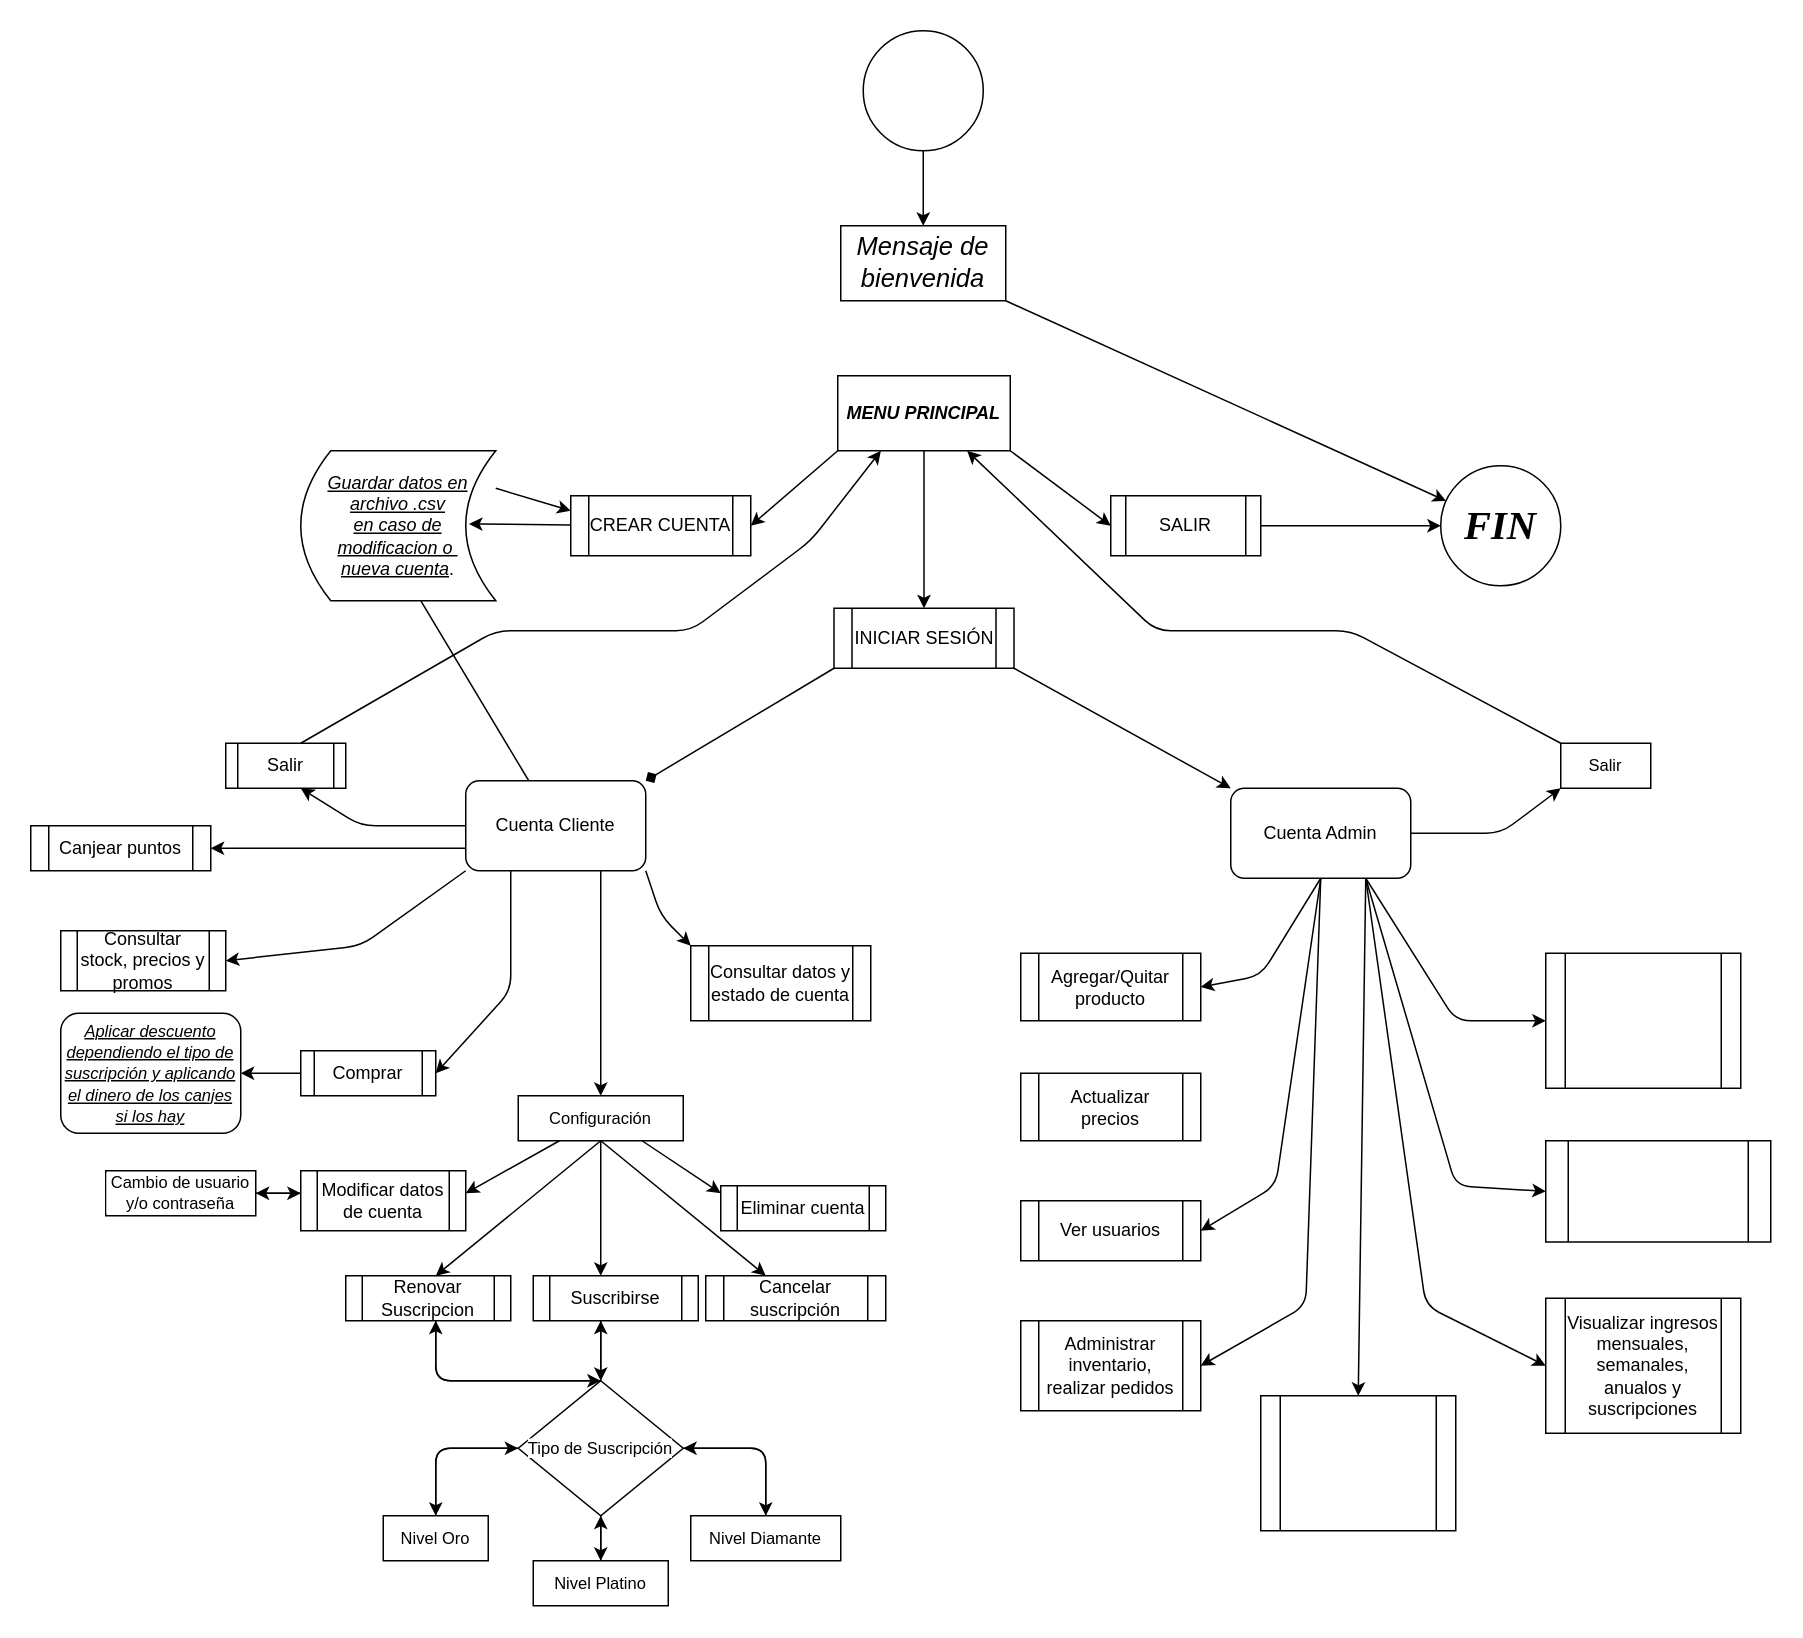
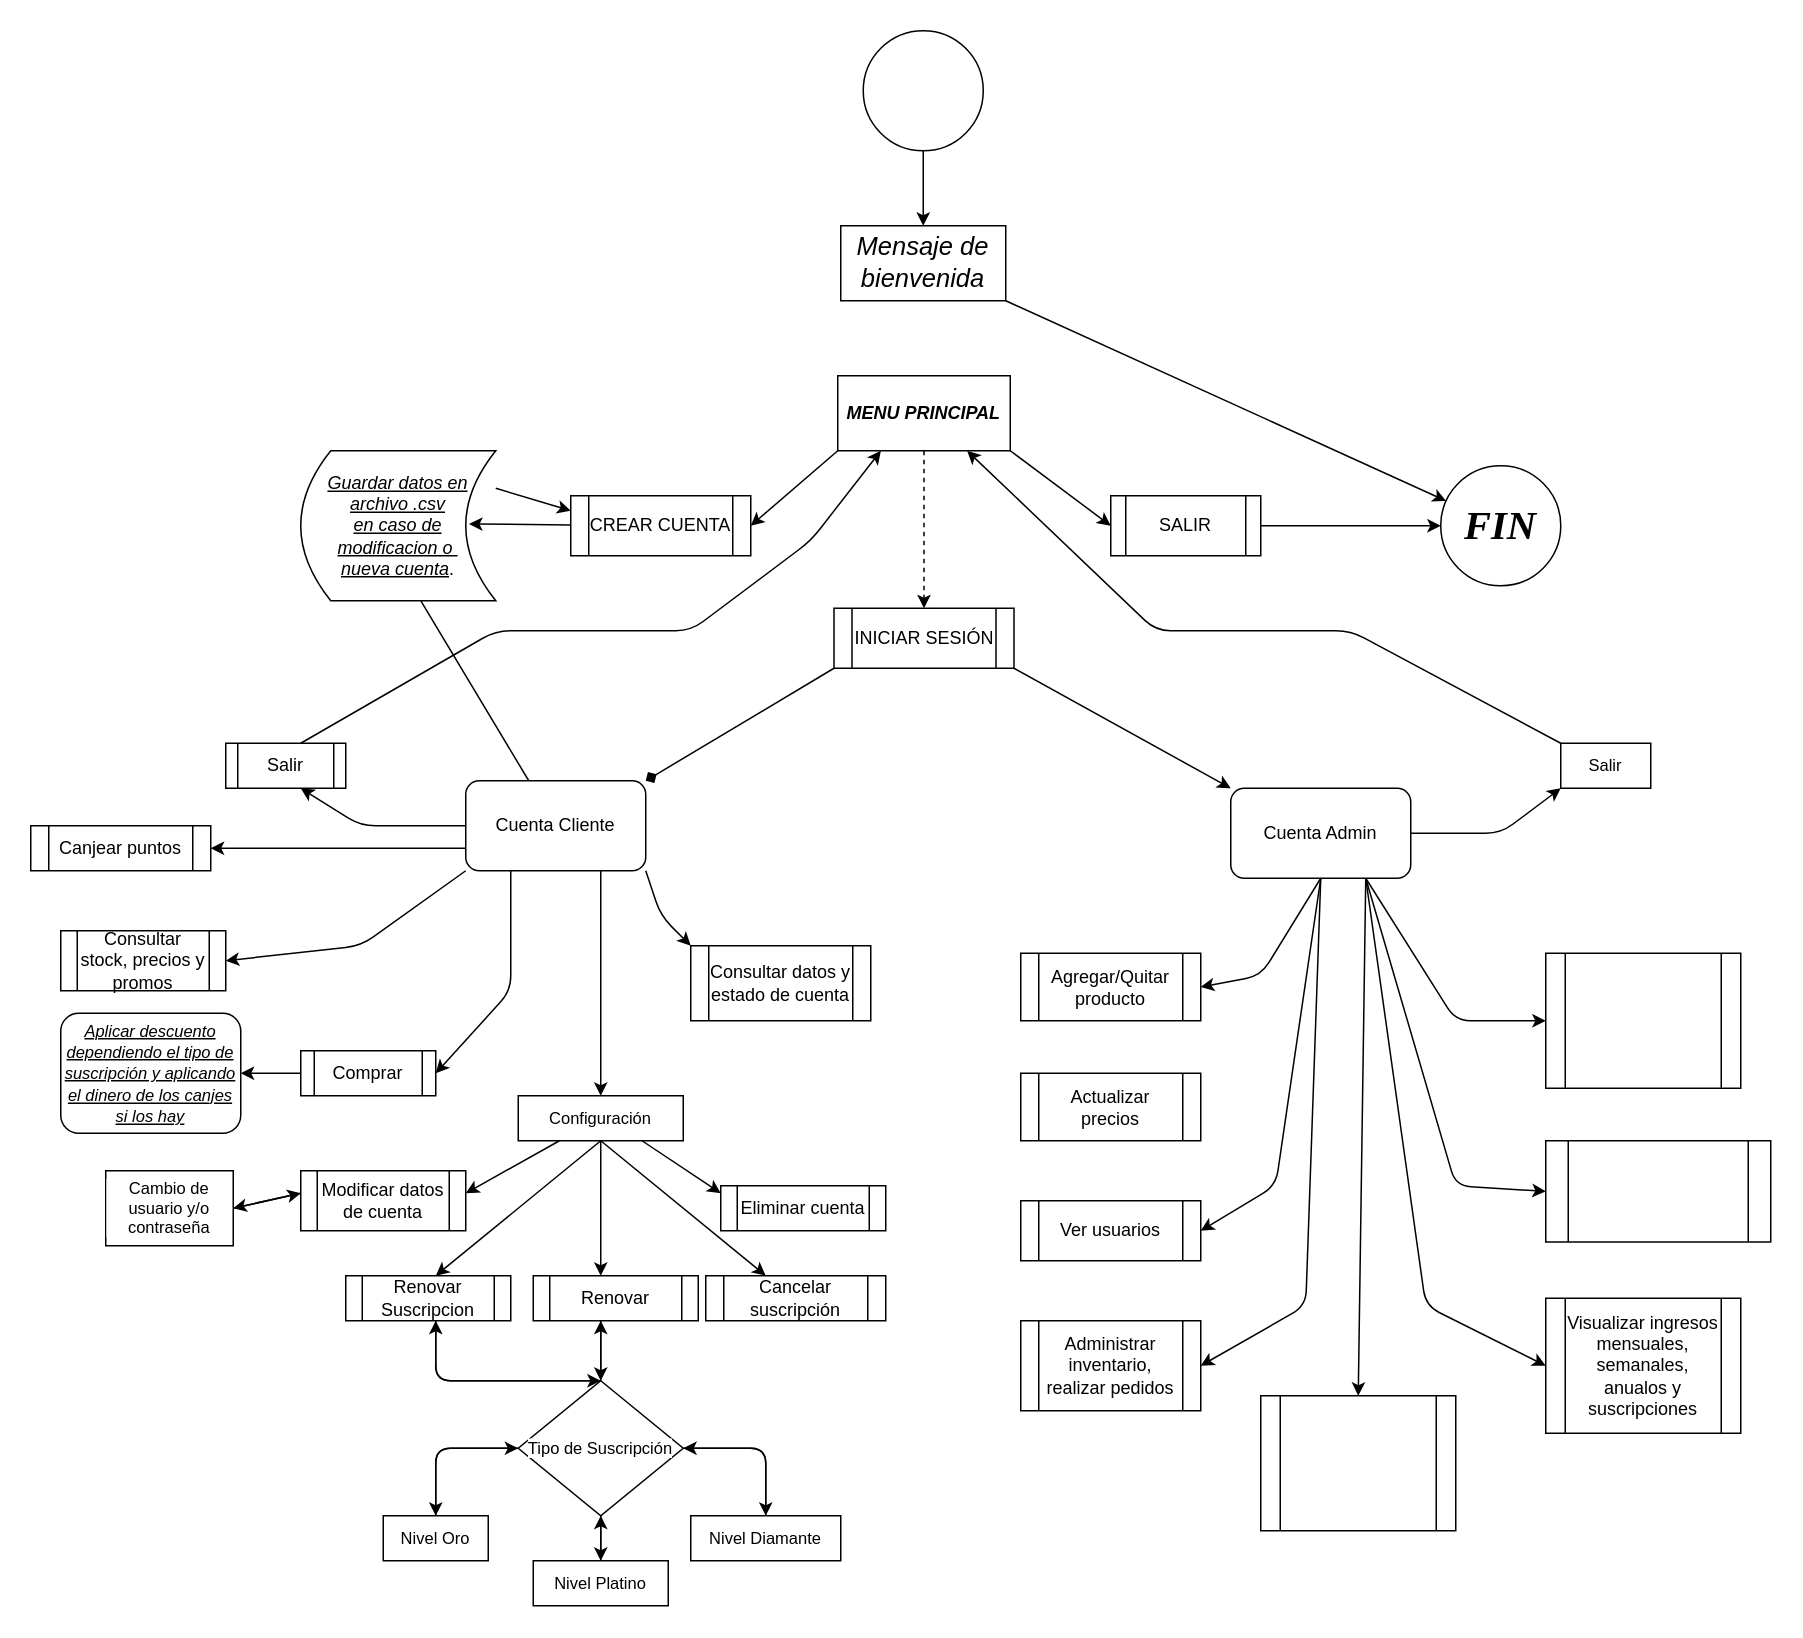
- <mxCell id="15" style="edgeStyle=none;html=1;exitX=0.5;exitY=1;exitDx=0;exitDy=0;entryX=0.5;entryY=0;entryDx=0;entryDy=0;strokeColor=light-dark(#000000,#000000);" parent="1" source="16" target="10" edge="1"><mxGeometry relative="1" as="geometry" /></mxCell>
+ <mxCell id="15" style="edgeStyle=none;html=1;exitX=0.5;exitY=1;exitDx=0;exitDy=0;entryX=0.5;entryY=0;entryDx=0;entryDy=0;strokeColor=light-dark(#000000,#000000);dashed=1;" parent="1" source="16" target="10" edge="1"><mxGeometry relative="1" as="geometry" /></mxCell>
- <mxCell id="39" value="Cambio de usuario y/o contraseña" style="rounded=0;whiteSpace=wrap;html=1;fontFamily=Helvetica;fontSize=11;fontColor=default;labelBackgroundColor=default;" parent="1" vertex="1"><mxGeometry x="70" y="780" width="100" height="30" as="geometry" /></mxCell>
+ <mxCell id="39" value="Cambio de usuario y/o contraseña" style="rounded=0;whiteSpace=wrap;html=1;fontFamily=Helvetica;fontSize=11;fontColor=default;labelBackgroundColor=default;" parent="1" vertex="1"><mxGeometry x="70" y="780" width="85" height="50" as="geometry" /></mxCell>
- <mxCell id="69" value="Suscribirse" style="shape=process;whiteSpace=wrap;html=1;backgroundOutline=1;" parent="1" vertex="1"><mxGeometry x="355" y="850" width="110" height="30" as="geometry" /></mxCell>
+ <mxCell id="69" value="Renovar" style="shape=process;whiteSpace=wrap;html=1;backgroundOutline=1;" parent="1" vertex="1"><mxGeometry x="355" y="850" width="110" height="30" as="geometry" /></mxCell>
